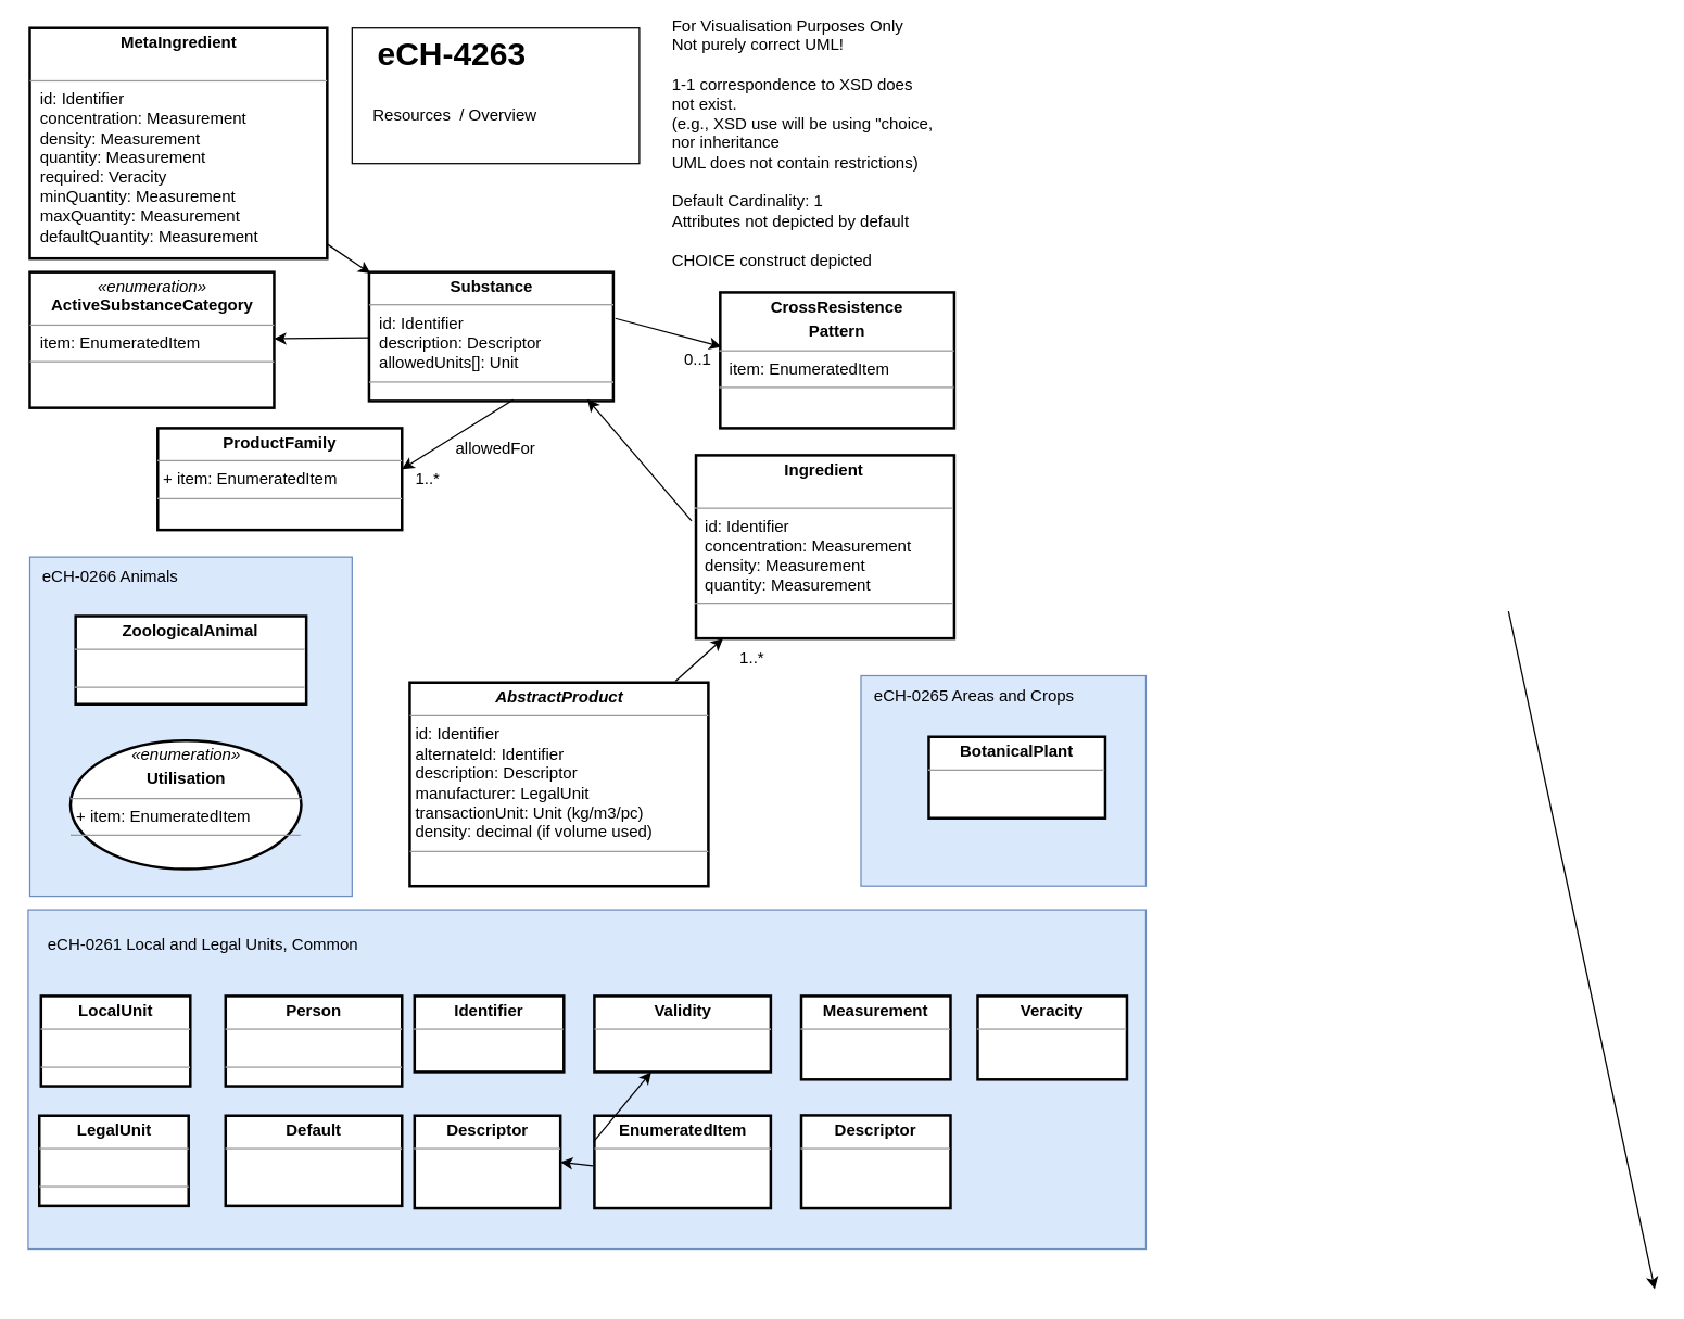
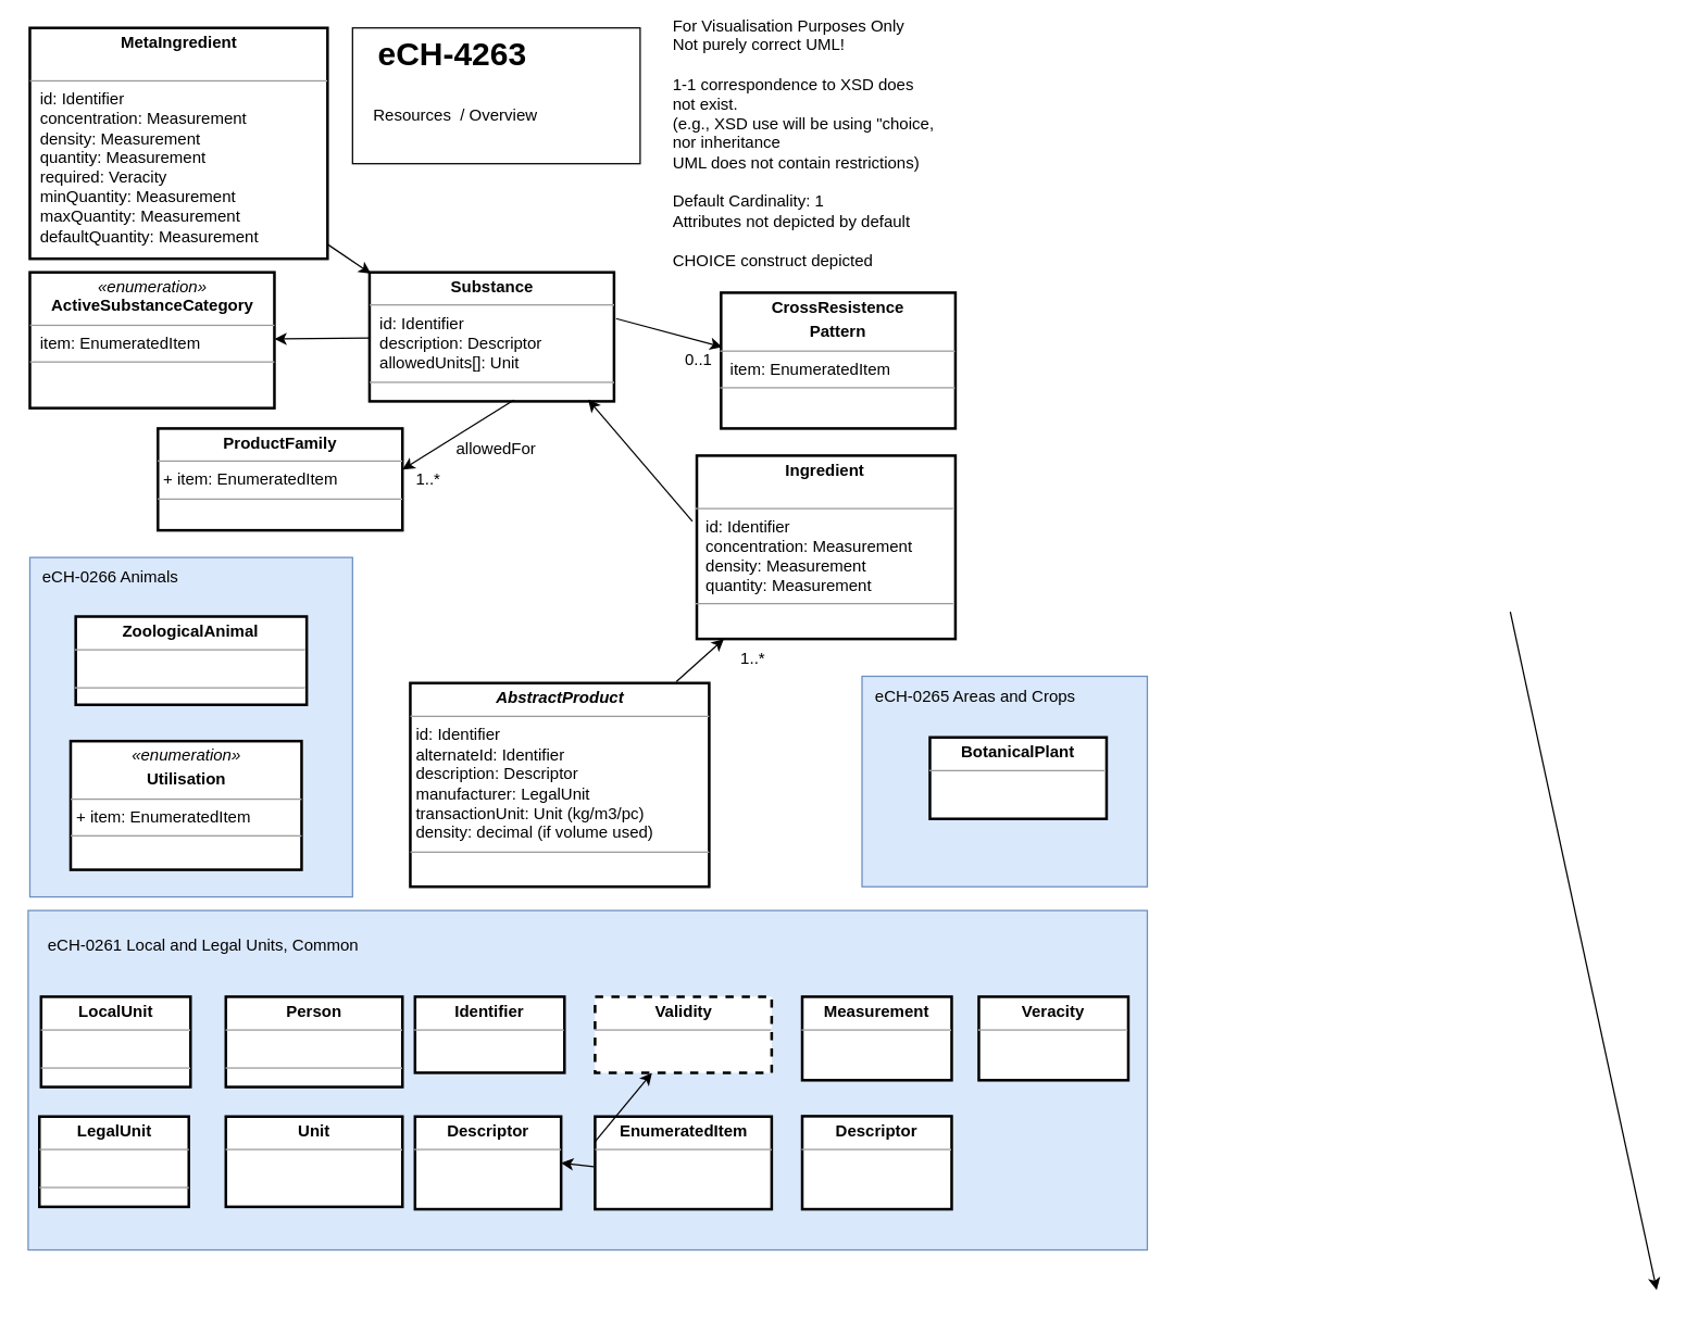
- <mxCell id="20" value="&lt;p style=&quot;margin:0px;margin-top:4px;text-align:center;&quot;&gt;&lt;i&gt;«enumeration»&lt;/i&gt;&lt;/p&gt;&lt;p style=&quot;margin:0px;margin-top:4px;text-align:center;&quot;&gt;&lt;b&gt;Utilisation&lt;/b&gt;&lt;/p&gt;&lt;hr size=&quot;1&quot;&gt;&lt;p style=&quot;margin:0px;margin-left:4px;&quot;&gt;+ item: EnumeratedItem&lt;br&gt;&lt;/p&gt;&lt;hr size=&quot;1&quot;&gt;&lt;p style=&quot;margin:0px;margin-left:4px;&quot;&gt;&lt;br&gt;&lt;/p&gt;" style="ellipse;verticalAlign=top;align=left;overflow=fill;fontSize=12;fontFamily=Helvetica;html=1;sketch=0;strokeWidth=2;" parent="1" vertex="1"><mxGeometry x="51.5" y="545.25" width="170" height="94.75" as="geometry" /></mxCell>
+ <mxCell id="20" value="&lt;p style=&quot;margin:0px;margin-top:4px;text-align:center;&quot;&gt;&lt;i&gt;«enumeration»&lt;/i&gt;&lt;/p&gt;&lt;p style=&quot;margin:0px;margin-top:4px;text-align:center;&quot;&gt;&lt;b&gt;Utilisation&lt;/b&gt;&lt;/p&gt;&lt;hr size=&quot;1&quot;&gt;&lt;p style=&quot;margin:0px;margin-left:4px;&quot;&gt;+ item: EnumeratedItem&lt;br&gt;&lt;/p&gt;&lt;hr size=&quot;1&quot;&gt;&lt;p style=&quot;margin:0px;margin-left:4px;&quot;&gt;&lt;br&gt;&lt;/p&gt;" style="verticalAlign=top;align=left;overflow=fill;fontSize=12;fontFamily=Helvetica;html=1;sketch=0;strokeWidth=2;" parent="1" vertex="1"><mxGeometry x="51.5" y="545.25" width="170" height="94.75" as="geometry" /></mxCell>
- <mxCell id="38" value="&lt;p style=&quot;margin:0px;margin-top:4px;text-align:center;&quot;&gt;&lt;b&gt;Validity&lt;/b&gt;&lt;/p&gt;&lt;hr size=&quot;1&quot;&gt;&lt;p style=&quot;margin:0px;margin-left:4px;&quot;&gt;&lt;br&gt;&lt;/p&gt;" style="verticalAlign=top;align=left;overflow=fill;fontSize=12;fontFamily=Helvetica;html=1;sketch=0;strokeWidth=2;" parent="1" vertex="1"><mxGeometry x="437.5" y="733.5" width="130" height="56" as="geometry" /></mxCell>
+ <mxCell id="38" value="&lt;p style=&quot;margin:0px;margin-top:4px;text-align:center;&quot;&gt;&lt;b&gt;Validity&lt;/b&gt;&lt;/p&gt;&lt;hr size=&quot;1&quot;&gt;&lt;p style=&quot;margin:0px;margin-left:4px;&quot;&gt;&lt;br&gt;&lt;/p&gt;" style="verticalAlign=top;align=left;overflow=fill;fontSize=12;fontFamily=Helvetica;html=1;sketch=0;strokeWidth=2;dashed=1;" parent="1" vertex="1"><mxGeometry x="437.5" y="733.5" width="130" height="56" as="geometry" /></mxCell>
- <mxCell id="30" value="&lt;p style=&quot;margin:0px;margin-top:4px;text-align:center;&quot;&gt;&lt;b&gt;Default&lt;/b&gt;&lt;/p&gt;&lt;hr size=&quot;1&quot;&gt;&lt;p style=&quot;margin:0px;margin-left:4px;&quot;&gt;&lt;br&gt;&lt;/p&gt;" style="verticalAlign=top;align=left;overflow=fill;fontSize=12;fontFamily=Helvetica;html=1;sketch=0;strokeWidth=2;" parent="1" vertex="1"><mxGeometry x="165.75" y="821.75" width="130" height="66.5" as="geometry" /></mxCell>
+ <mxCell id="30" value="&lt;p style=&quot;margin:0px;margin-top:4px;text-align:center;&quot;&gt;&lt;b&gt;Unit&lt;/b&gt;&lt;/p&gt;&lt;hr size=&quot;1&quot;&gt;&lt;p style=&quot;margin:0px;margin-left:4px;&quot;&gt;&lt;br&gt;&lt;/p&gt;" style="verticalAlign=top;align=left;overflow=fill;fontSize=12;fontFamily=Helvetica;html=1;sketch=0;strokeWidth=2;" parent="1" vertex="1"><mxGeometry x="165.75" y="821.75" width="130" height="66.5" as="geometry" /></mxCell>
